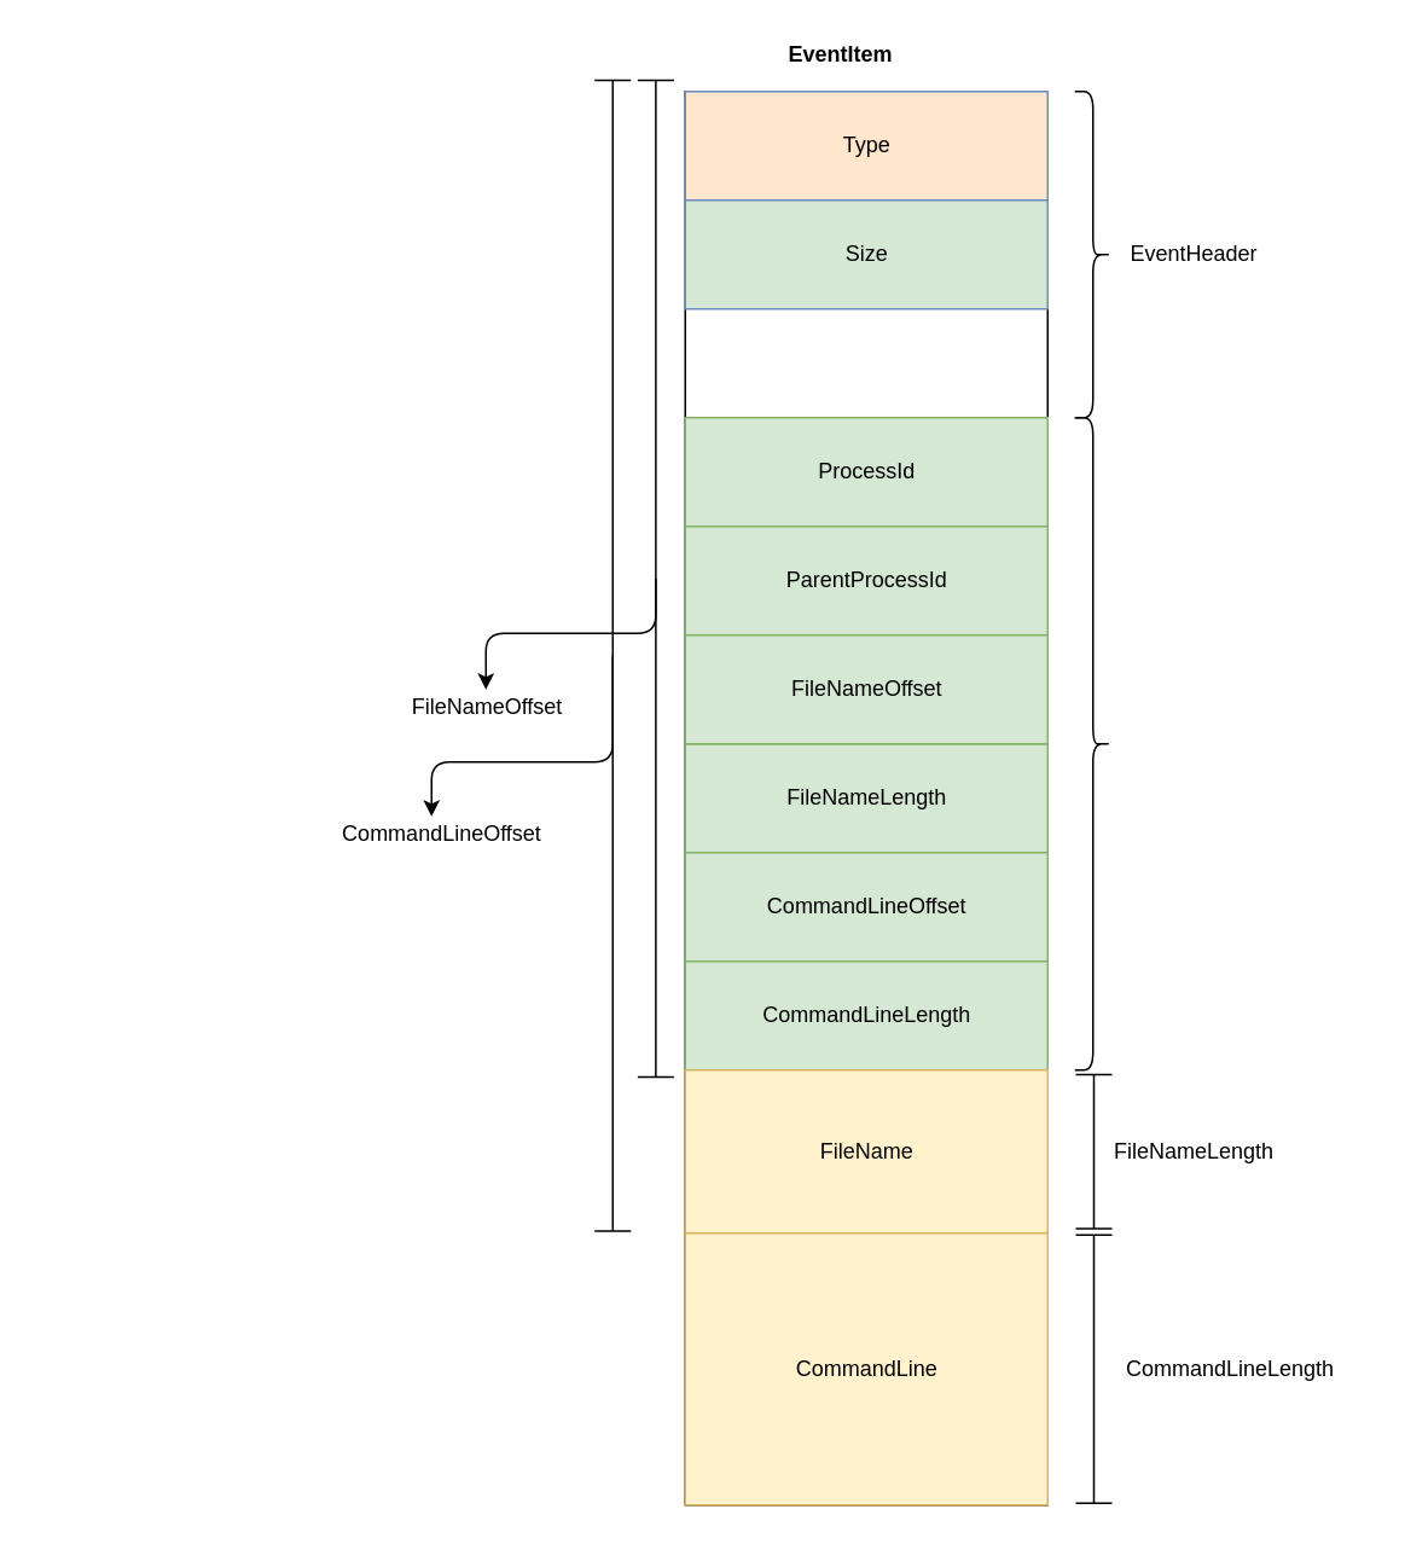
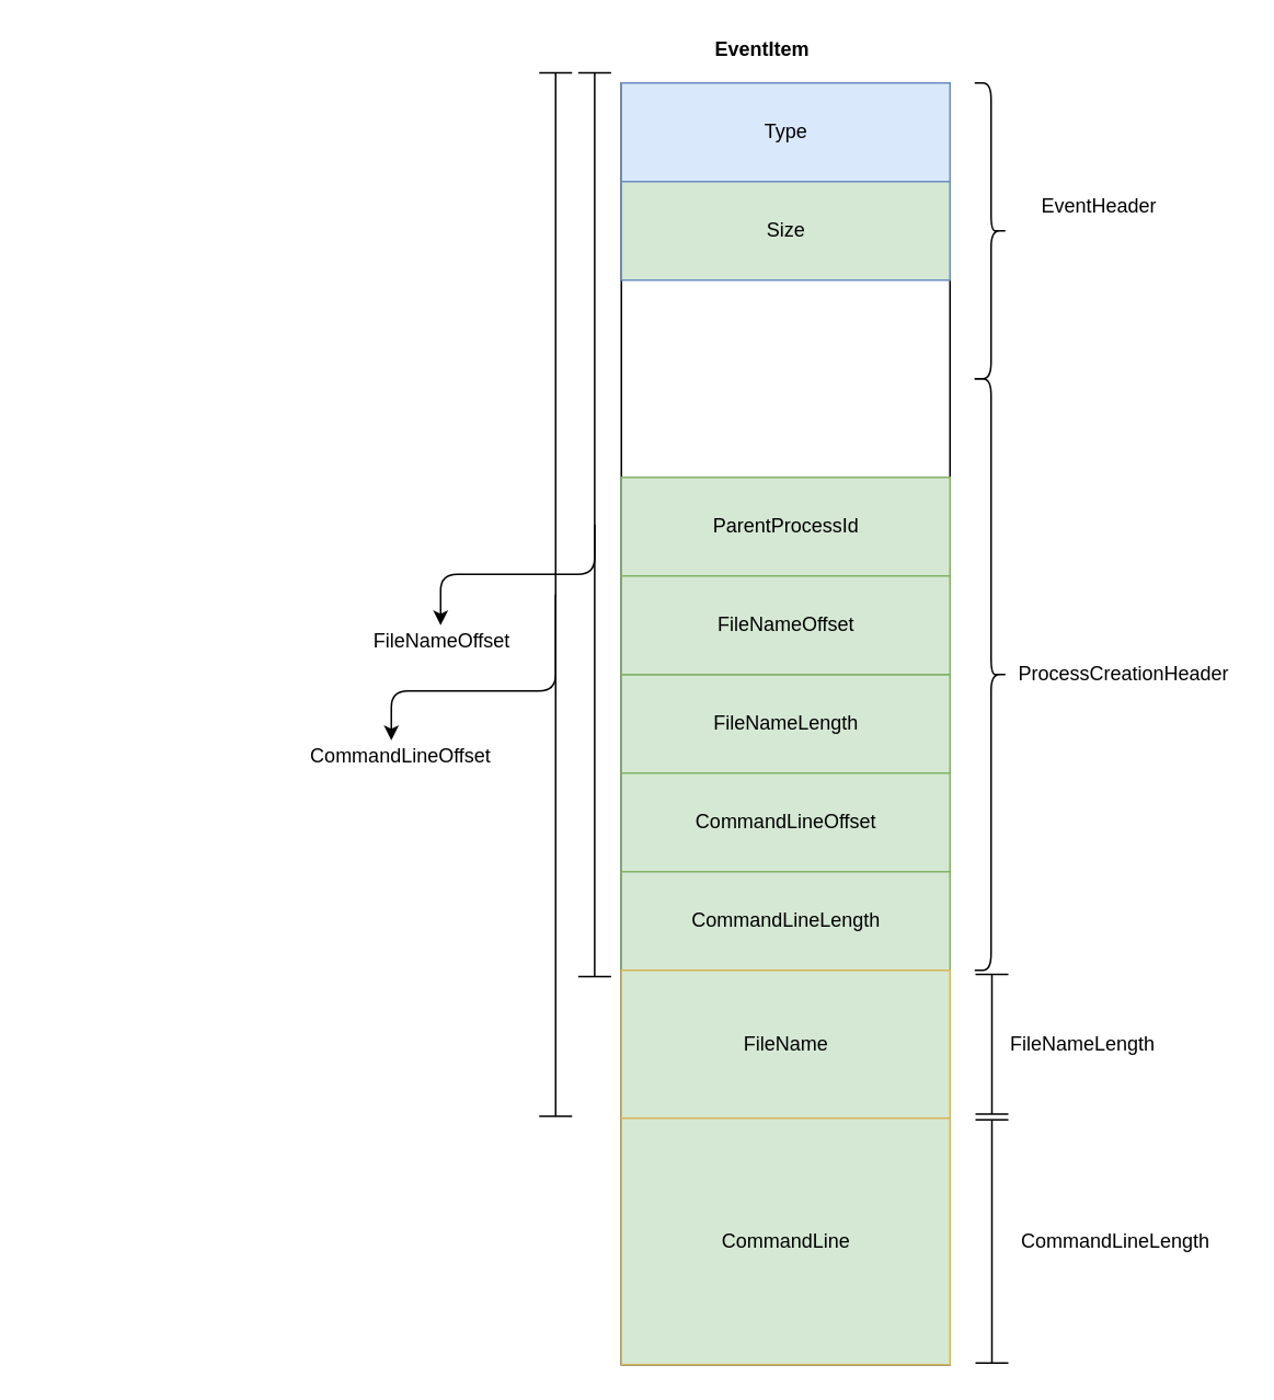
- <mxCell id="4" value="Type" style="rounded=0;whiteSpace=wrap;html=1;fillColor=#ffe6cc;strokeColor=#6c8ebf;" parent="1" vertex="1"><mxGeometry x="377.5" y="50" width="200" height="60" as="geometry" /></mxCell>
+ <mxCell id="4" value="Type" style="rounded=0;whiteSpace=wrap;html=1;fillColor=#dae8fc;strokeColor=#6c8ebf;" parent="1" vertex="1"><mxGeometry x="377.5" y="50" width="200" height="60" as="geometry" /></mxCell>
- <mxCell id="15" value="EventHeader" style="text;html=1;align=center;verticalAlign=middle;resizable=0;points=[];autosize=1;" parent="1" vertex="1"><mxGeometry x="612.5" y="130" width="90" height="20" as="geometry" /></mxCell>
+ <mxCell id="15" value="EventHeader" style="text;html=1;align=center;verticalAlign=middle;resizable=0;points=[];autosize=1;" parent="1" vertex="1"><mxGeometry x="622.5" y="115" width="90" height="20" as="geometry" /></mxCell>
- <mxCell id="6" value="ProcessId" style="rounded=0;whiteSpace=wrap;html=1;fillColor=#d5e8d4;strokeColor=#82b366;" parent="1" vertex="1"><mxGeometry x="377.5" y="230" width="200" height="60" as="geometry" /></mxCell>
+ <mxCell id="17" value="ProcessCreationHeader" style="text;html=1;align=center;verticalAlign=middle;resizable=0;points=[];autosize=1;" parent="1" vertex="1"><mxGeometry x="612.5" y="400" width="140" height="20" as="geometry" /></mxCell>
- <mxCell id="12" value="FileName" style="rounded=0;whiteSpace=wrap;html=1;fillColor=#fff2cc;strokeColor=#d6b656;" parent="1" vertex="1"><mxGeometry x="377.5" y="590" width="200" height="90" as="geometry" /></mxCell>
+ <mxCell id="12" value="FileName" style="rounded=0;whiteSpace=wrap;html=1;fillColor=#d5e8d4;strokeColor=#d6b656;" parent="1" vertex="1"><mxGeometry x="377.5" y="590" width="200" height="90" as="geometry" /></mxCell>
- <mxCell id="13" value="CommandLine" style="rounded=0;whiteSpace=wrap;html=1;fillColor=#fff2cc;strokeColor=#d6b656;" parent="1" vertex="1"><mxGeometry x="377.5" y="680" width="200" height="150" as="geometry" /></mxCell>
+ <mxCell id="13" value="CommandLine" style="rounded=0;whiteSpace=wrap;html=1;fillColor=#d5e8d4;strokeColor=#d6b656;" parent="1" vertex="1"><mxGeometry x="377.5" y="680" width="200" height="150" as="geometry" /></mxCell>
